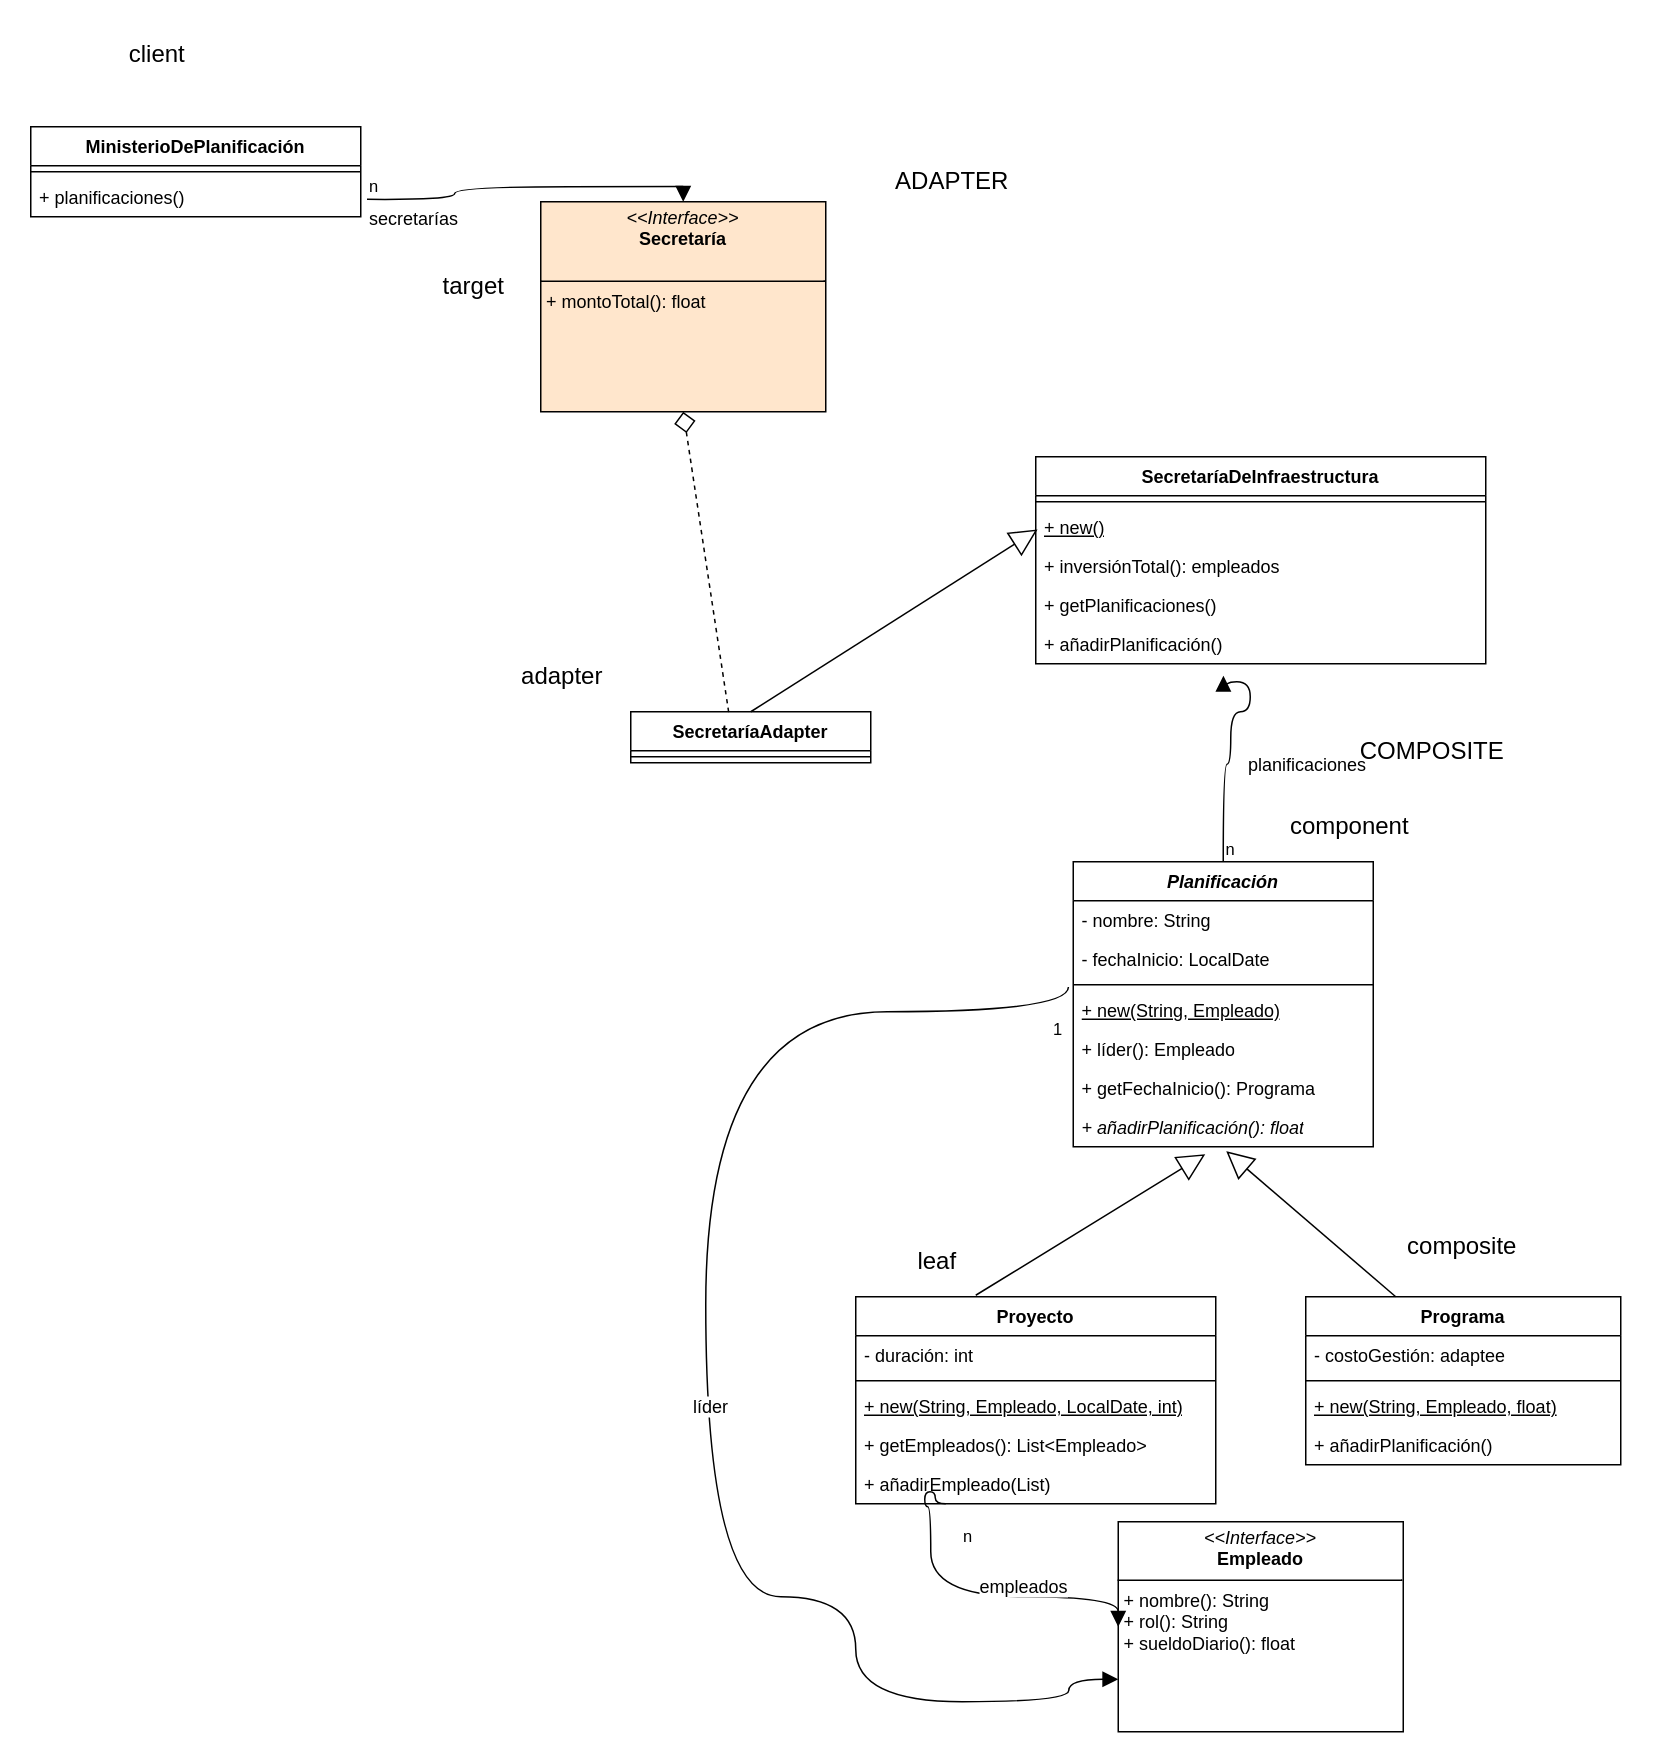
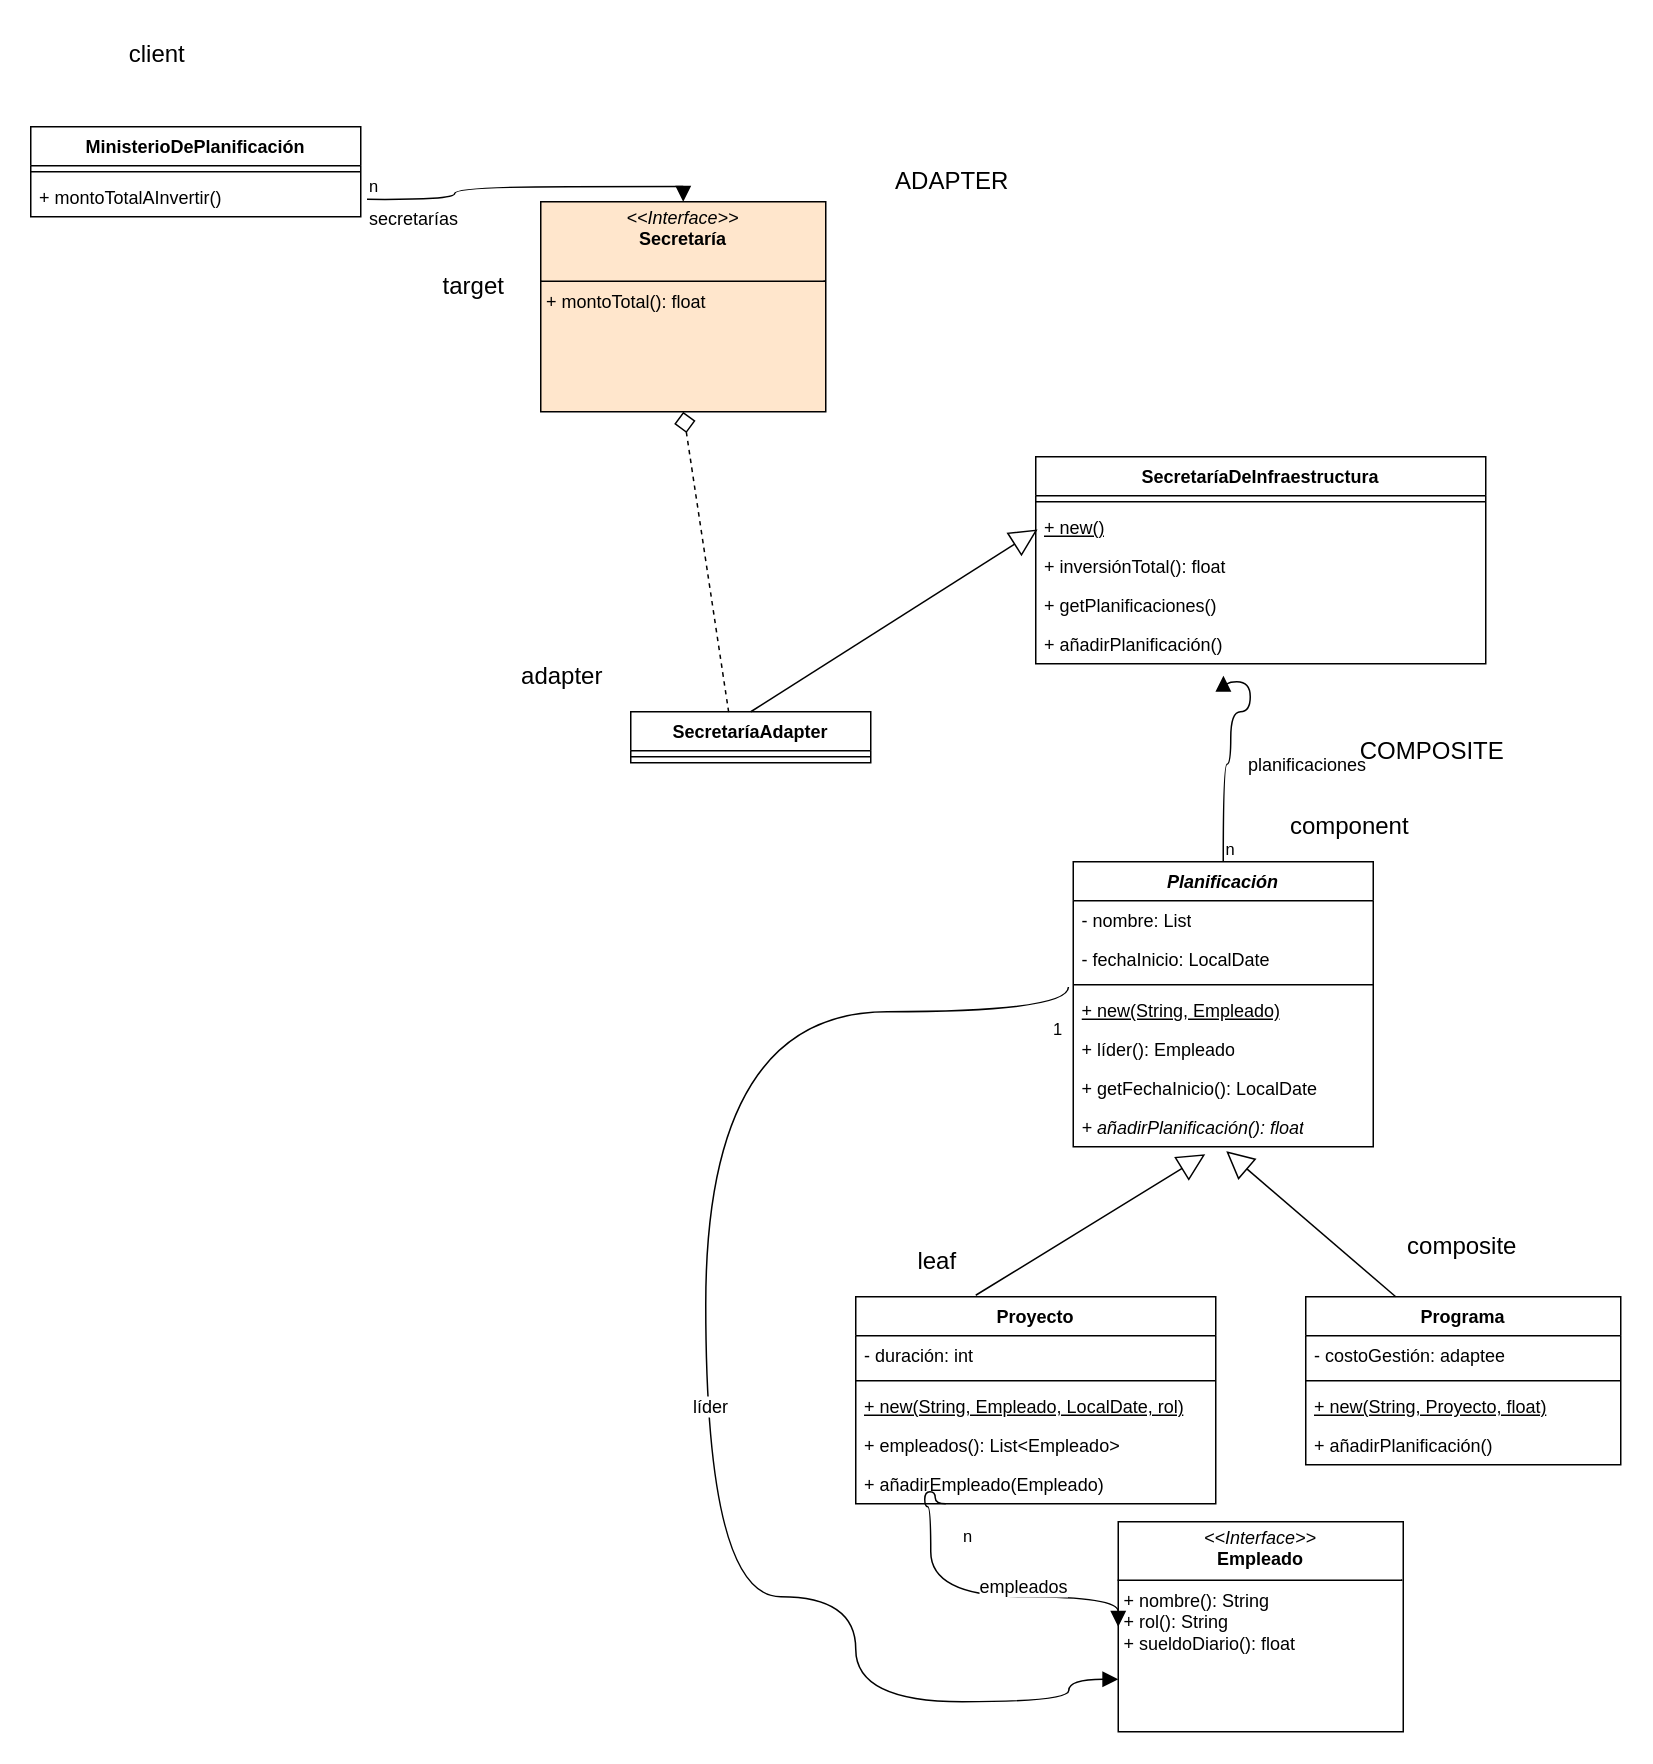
- <mxCell id="43" value="+ planificaciones()" style="text;strokeColor=none;fillColor=none;align=left;verticalAlign=top;spacingLeft=4;spacingRight=4;overflow=hidden;rotatable=0;points=[[0,0.5],[1,0.5]];portConstraint=eastwest;whiteSpace=wrap;html=1;" vertex="1" parent="41"><mxGeometry y="34" width="220" height="26" as="geometry" /></mxCell>
+ <mxCell id="43" value="+ montoTotalAInvertir()" style="text;strokeColor=none;fillColor=none;align=left;verticalAlign=top;spacingLeft=4;spacingRight=4;overflow=hidden;rotatable=0;points=[[0,0.5],[1,0.5]];portConstraint=eastwest;whiteSpace=wrap;html=1;" vertex="1" parent="41"><mxGeometry y="34" width="220" height="26" as="geometry" /></mxCell>
- <mxCell id="34" value="+ inversiónTotal(): empleados" style="text;strokeColor=none;fillColor=none;align=left;verticalAlign=top;spacingLeft=4;spacingRight=4;overflow=hidden;rotatable=0;points=[[0,0.5],[1,0.5]];portConstraint=eastwest;whiteSpace=wrap;html=1;" vertex="1" parent="31"><mxGeometry y="60" width="300" height="26" as="geometry" /></mxCell>
+ <mxCell id="34" value="+ inversiónTotal(): float" style="text;strokeColor=none;fillColor=none;align=left;verticalAlign=top;spacingLeft=4;spacingRight=4;overflow=hidden;rotatable=0;points=[[0,0.5],[1,0.5]];portConstraint=eastwest;whiteSpace=wrap;html=1;" vertex="1" parent="31"><mxGeometry y="60" width="300" height="26" as="geometry" /></mxCell>
- <mxCell id="3" value="- nombre: String" style="text;strokeColor=none;fillColor=none;align=left;verticalAlign=top;spacingLeft=4;spacingRight=4;overflow=hidden;rotatable=0;points=[[0,0.5],[1,0.5]];portConstraint=eastwest;whiteSpace=wrap;html=1;" vertex="1" parent="2"><mxGeometry y="26" width="200" height="26" as="geometry" /></mxCell>
+ <mxCell id="3" value="- nombre: List" style="text;strokeColor=none;fillColor=none;align=left;verticalAlign=top;spacingLeft=4;spacingRight=4;overflow=hidden;rotatable=0;points=[[0,0.5],[1,0.5]];portConstraint=eastwest;whiteSpace=wrap;html=1;" vertex="1" parent="2"><mxGeometry y="26" width="200" height="26" as="geometry" /></mxCell>
- <mxCell id="8" value="+ getFechaInicio(): Programa" style="text;strokeColor=none;fillColor=none;align=left;verticalAlign=top;spacingLeft=4;spacingRight=4;overflow=hidden;rotatable=0;points=[[0,0.5],[1,0.5]];portConstraint=eastwest;whiteSpace=wrap;html=1;" vertex="1" parent="2"><mxGeometry y="138" width="200" height="26" as="geometry" /></mxCell>
+ <mxCell id="8" value="+ getFechaInicio(): LocalDate" style="text;strokeColor=none;fillColor=none;align=left;verticalAlign=top;spacingLeft=4;spacingRight=4;overflow=hidden;rotatable=0;points=[[0,0.5],[1,0.5]];portConstraint=eastwest;whiteSpace=wrap;html=1;" vertex="1" parent="2"><mxGeometry y="138" width="200" height="26" as="geometry" /></mxCell>
- <mxCell id="18" value="+ new(String, Empleado, LocalDate, int)" style="text;strokeColor=none;fillColor=none;align=left;verticalAlign=top;spacingLeft=4;spacingRight=4;overflow=hidden;rotatable=0;points=[[0,0.5],[1,0.5]];portConstraint=eastwest;whiteSpace=wrap;html=1;fontStyle=4" vertex="1" parent="15"><mxGeometry y="60" width="240" height="26" as="geometry" /></mxCell>
+ <mxCell id="18" value="+ new(String, Empleado, LocalDate, rol)" style="text;strokeColor=none;fillColor=none;align=left;verticalAlign=top;spacingLeft=4;spacingRight=4;overflow=hidden;rotatable=0;points=[[0,0.5],[1,0.5]];portConstraint=eastwest;whiteSpace=wrap;html=1;fontStyle=4" vertex="1" parent="15"><mxGeometry y="60" width="240" height="26" as="geometry" /></mxCell>
- <mxCell id="13" value="+ new(String, Empleado, float)" style="text;strokeColor=none;fillColor=none;align=left;verticalAlign=top;spacingLeft=4;spacingRight=4;overflow=hidden;rotatable=0;points=[[0,0.5],[1,0.5]];portConstraint=eastwest;whiteSpace=wrap;html=1;fontStyle=4" vertex="1" parent="10"><mxGeometry y="60" width="210" height="26" as="geometry" /></mxCell>
+ <mxCell id="13" value="+ new(String, Proyecto, float)" style="text;strokeColor=none;fillColor=none;align=left;verticalAlign=top;spacingLeft=4;spacingRight=4;overflow=hidden;rotatable=0;points=[[0,0.5],[1,0.5]];portConstraint=eastwest;whiteSpace=wrap;html=1;fontStyle=4" vertex="1" parent="10"><mxGeometry y="60" width="210" height="26" as="geometry" /></mxCell>
- <mxCell id="19" value="+ getEmpleados(): List&amp;lt;Empleado&amp;gt;" style="text;strokeColor=none;fillColor=none;align=left;verticalAlign=top;spacingLeft=4;spacingRight=4;overflow=hidden;rotatable=0;points=[[0,0.5],[1,0.5]];portConstraint=eastwest;whiteSpace=wrap;html=1;" vertex="1" parent="15"><mxGeometry y="86" width="240" height="26" as="geometry" /></mxCell>
+ <mxCell id="19" value="+ empleados(): List&amp;lt;Empleado&amp;gt;" style="text;strokeColor=none;fillColor=none;align=left;verticalAlign=top;spacingLeft=4;spacingRight=4;overflow=hidden;rotatable=0;points=[[0,0.5],[1,0.5]];portConstraint=eastwest;whiteSpace=wrap;html=1;" vertex="1" parent="15"><mxGeometry y="86" width="240" height="26" as="geometry" /></mxCell>
- <mxCell id="20" value="+ añadirEmpleado(List)" style="text;strokeColor=none;fillColor=none;align=left;verticalAlign=top;spacingLeft=4;spacingRight=4;overflow=hidden;rotatable=0;points=[[0,0.5],[1,0.5]];portConstraint=eastwest;whiteSpace=wrap;html=1;" vertex="1" parent="15"><mxGeometry y="112" width="240" height="26" as="geometry" /></mxCell>
+ <mxCell id="20" value="+ añadirEmpleado(Empleado)" style="text;strokeColor=none;fillColor=none;align=left;verticalAlign=top;spacingLeft=4;spacingRight=4;overflow=hidden;rotatable=0;points=[[0,0.5],[1,0.5]];portConstraint=eastwest;whiteSpace=wrap;html=1;" vertex="1" parent="15"><mxGeometry y="112" width="240" height="26" as="geometry" /></mxCell>
